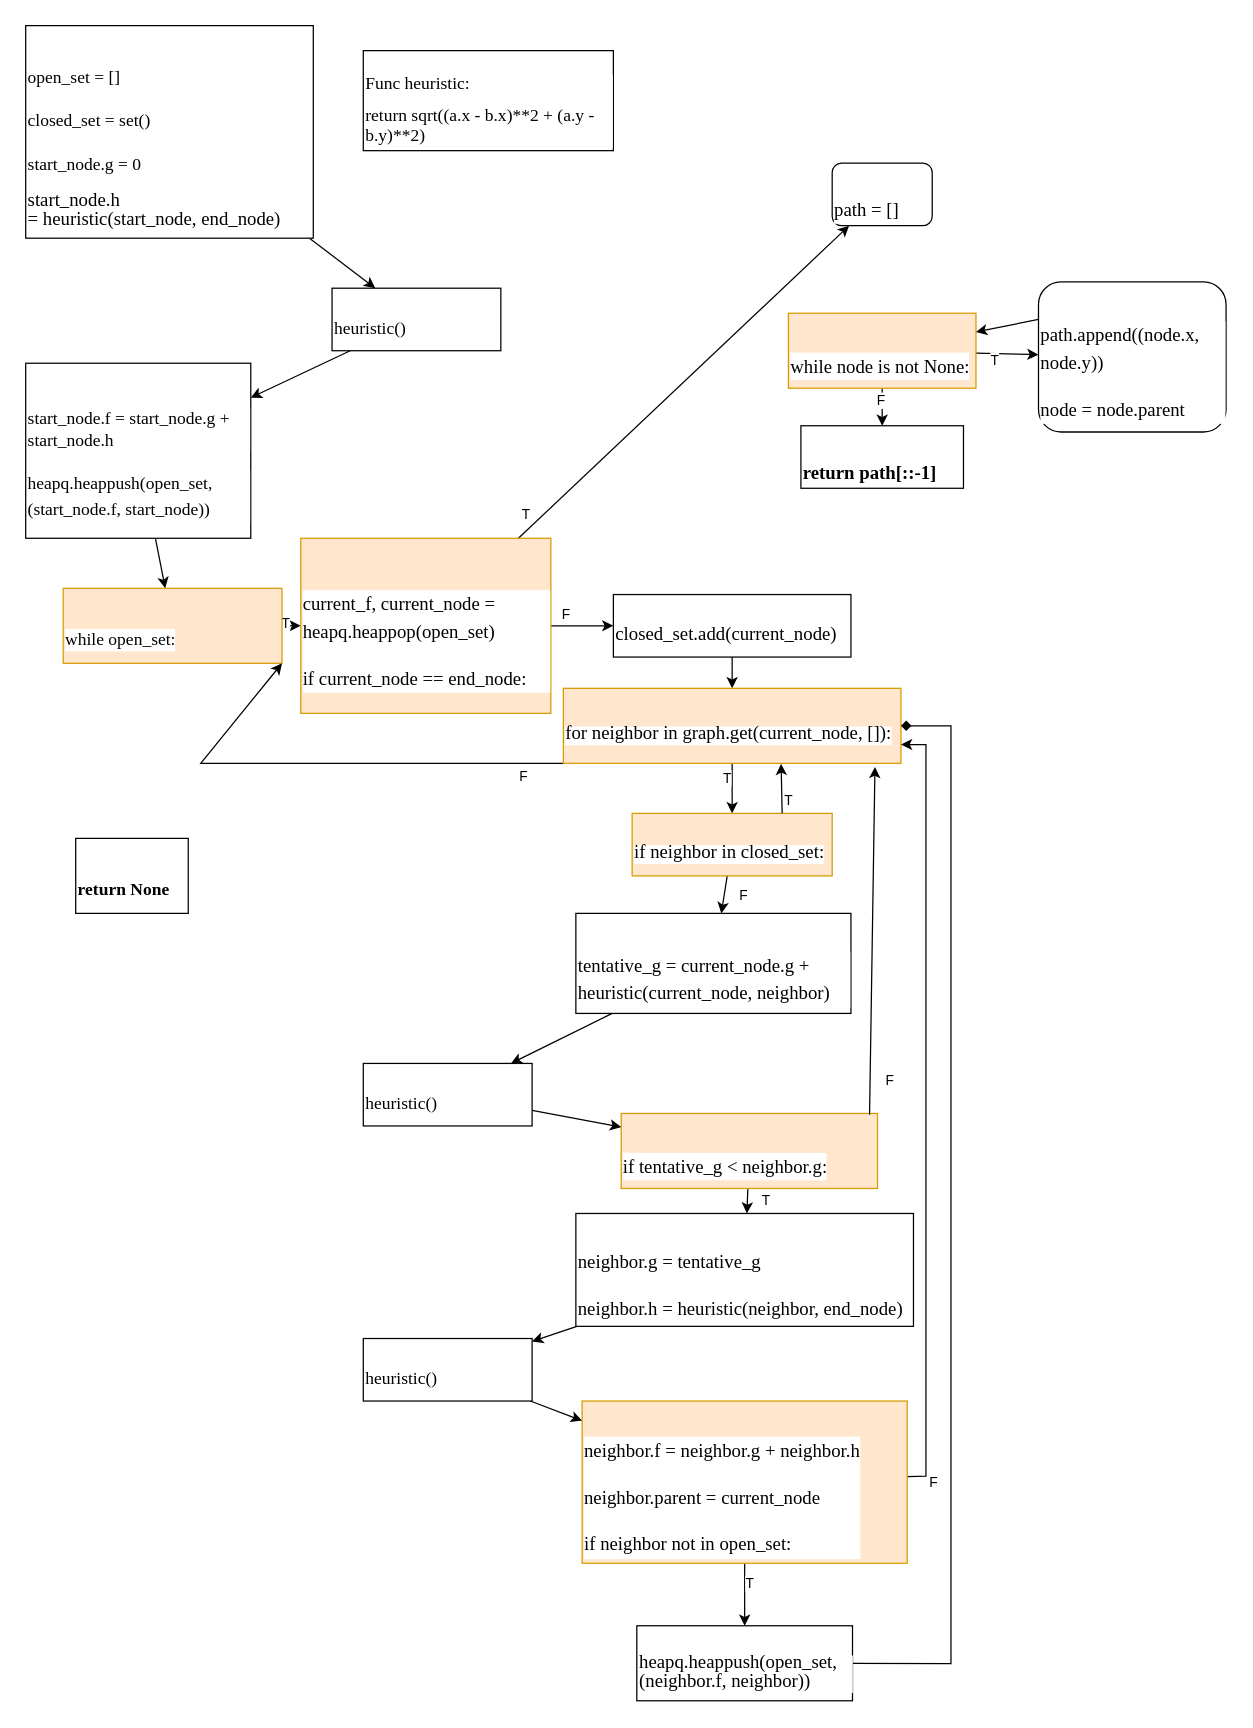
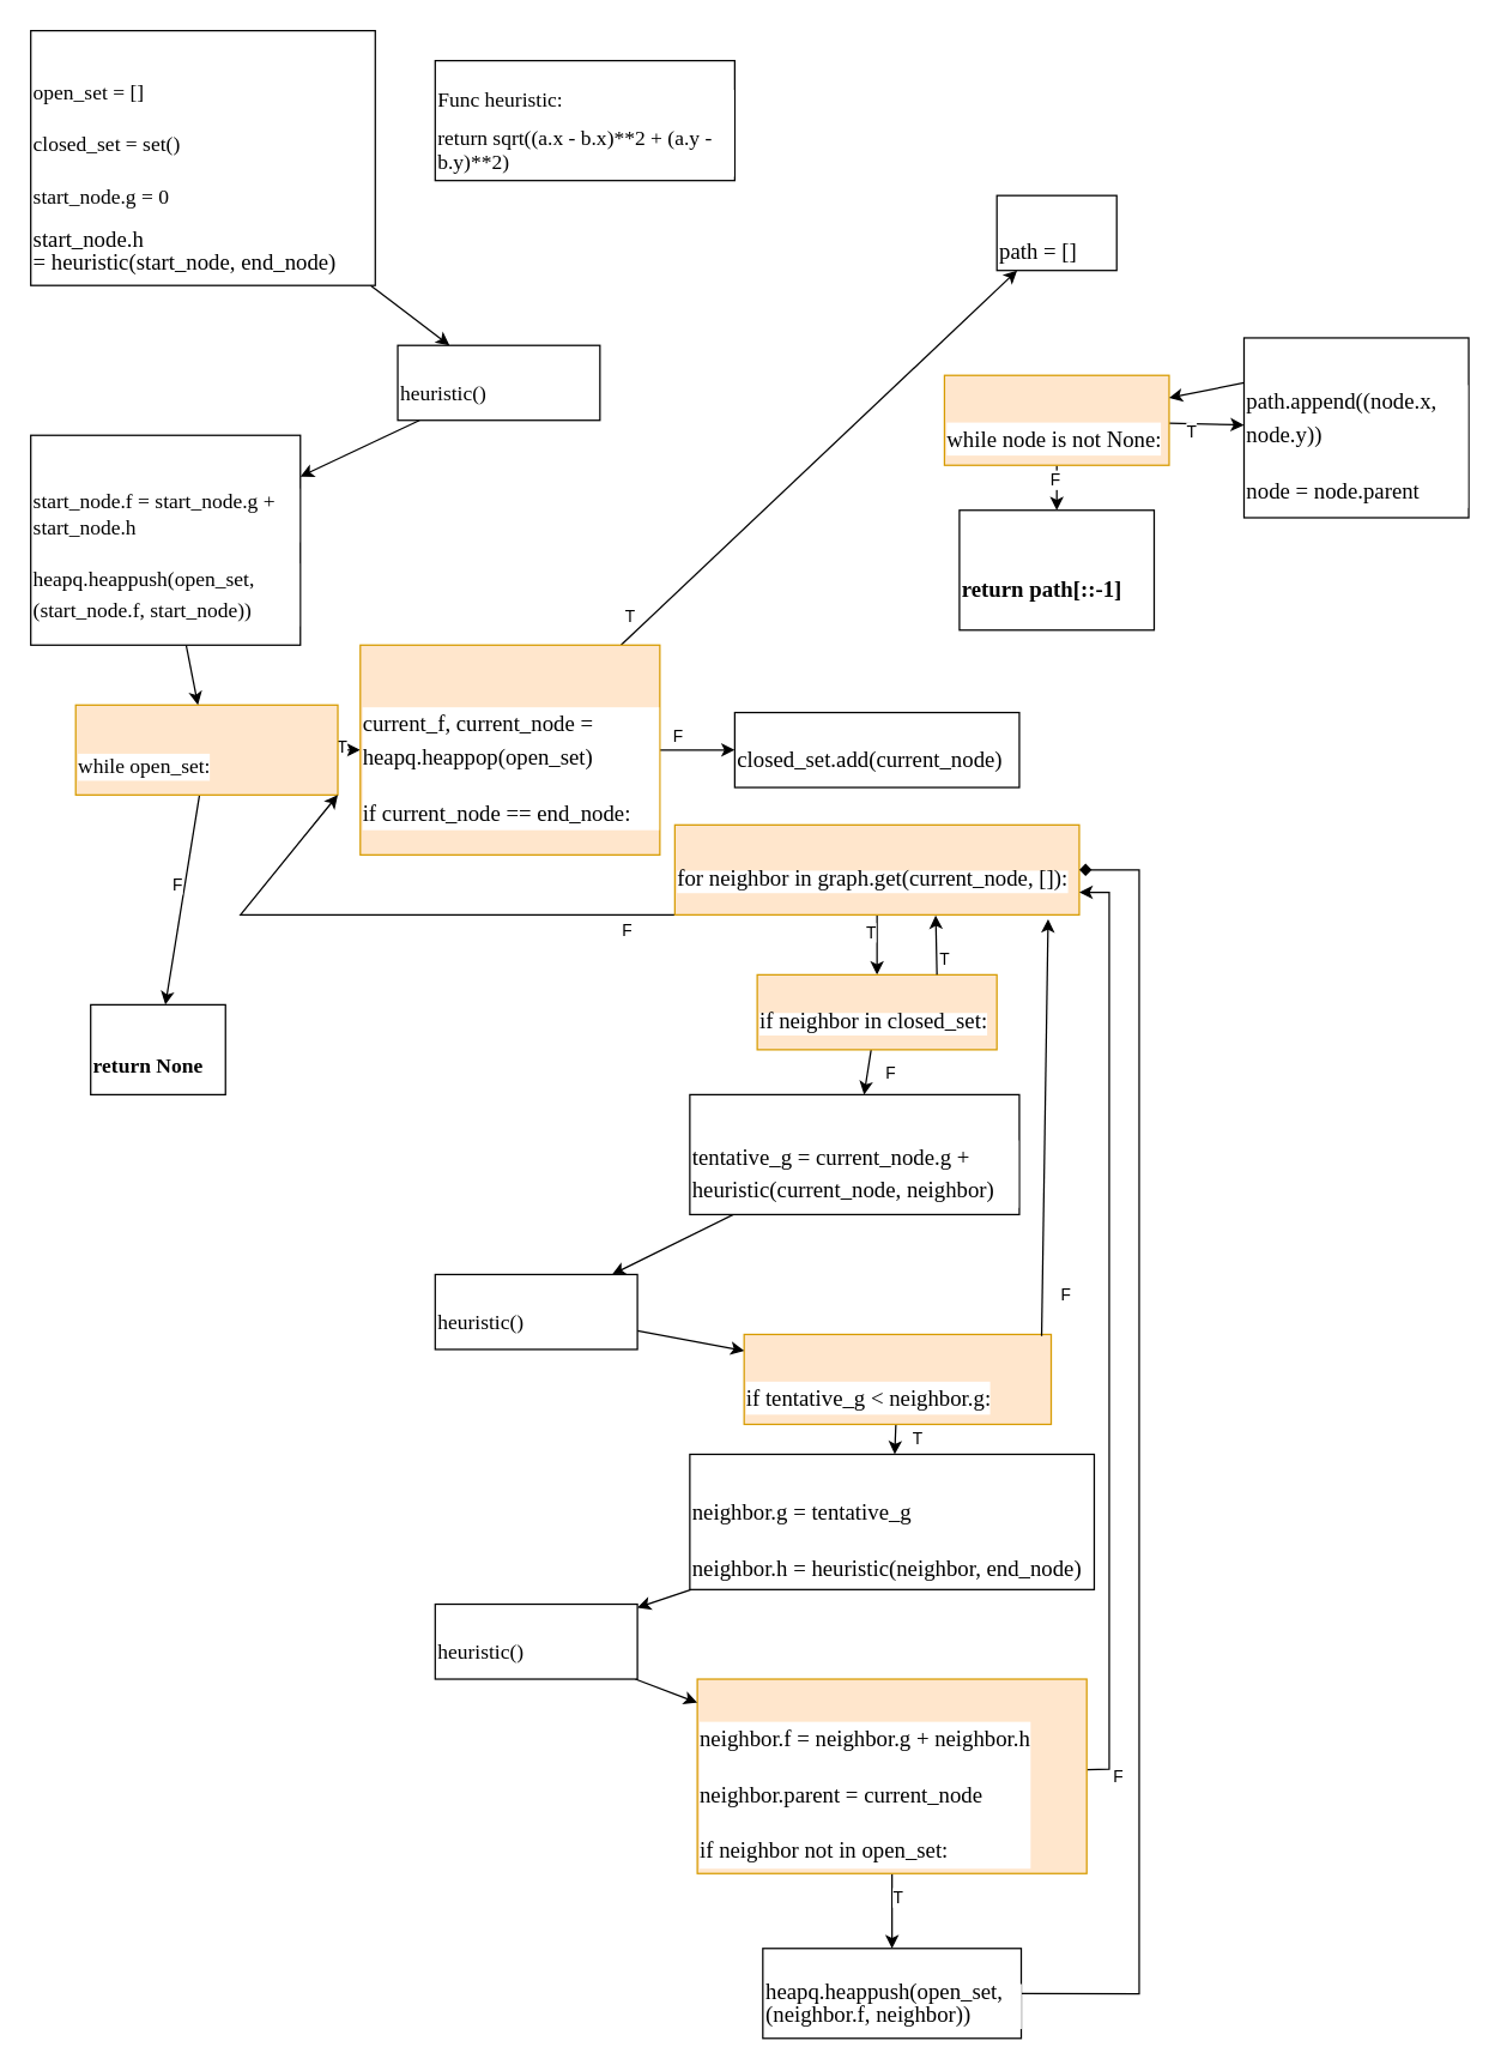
- <mxCell id="23" value="&lt;h5 style=&quot;margin-bottom: 0.0pt; background: white; font-size: 15px;&quot;&gt;&lt;p style=&quot;margin-bottom: 0.0pt; line-height: 150%; background-image: initial; background-position: initial; background-size: initial; background-repeat: initial; background-attachment: initial; background-origin: initial; background-clip: initial;&quot; class=&quot;MsoNormal&quot;&gt;&lt;span style=&quot;line-height: 150%; font-family: &amp;quot;Times New Roman&amp;quot;, serif; background-image: initial; background-position: initial; background-size: initial; background-repeat: initial; background-attachment: initial; background-origin: initial; background-clip: initial; font-weight: normal;&quot; lang=&quot;EN-US&quot;&gt;path = []&lt;/span&gt;&lt;/p&gt;&lt;/h5&gt;" style="whiteSpace=wrap;html=1;align=left;rounded=1;" vertex="1" parent="1"><mxGeometry x="665" y="130" width="80" height="50" as="geometry" /></mxCell>
+ <mxCell id="23" value="&lt;h5 style=&quot;margin-bottom: 0.0pt; background: white; font-size: 15px;&quot;&gt;&lt;p style=&quot;margin-bottom: 0.0pt; line-height: 150%; background-image: initial; background-position: initial; background-size: initial; background-repeat: initial; background-attachment: initial; background-origin: initial; background-clip: initial;&quot; class=&quot;MsoNormal&quot;&gt;&lt;span style=&quot;line-height: 150%; font-family: &amp;quot;Times New Roman&amp;quot;, serif; background-image: initial; background-position: initial; background-size: initial; background-repeat: initial; background-attachment: initial; background-origin: initial; background-clip: initial; font-weight: normal;&quot; lang=&quot;EN-US&quot;&gt;path = []&lt;/span&gt;&lt;/p&gt;&lt;/h5&gt;" style="rounded=0;whiteSpace=wrap;html=1;align=left;" vertex="1" parent="1"><mxGeometry x="665" y="130" width="80" height="50" as="geometry" /></mxCell>
- <mxCell id="21" value="&lt;h5 style=&quot;margin-bottom: 0.0pt; background: white; font-size: 15px;&quot;&gt;&lt;p style=&quot;margin-bottom: 0.0pt; line-height: 150%; background-image: initial; background-position: initial; background-size: initial; background-repeat: initial; background-attachment: initial; background-origin: initial; background-clip: initial;&quot; class=&quot;MsoNormal&quot;&gt;&lt;font face=&quot;Times New Roman, serif&quot;&gt;&lt;span style=&quot;font-weight: 400;&quot;&gt;path.append((node.x, node.y))&lt;/span&gt;&lt;/font&gt;&lt;/p&gt;&lt;p style=&quot;margin-bottom: 0.0pt; line-height: 150%; background-image: initial; background-position: initial; background-size: initial; background-repeat: initial; background-attachment: initial; background-origin: initial; background-clip: initial;&quot; class=&quot;MsoNormal&quot;&gt;&lt;font face=&quot;Times New Roman, serif&quot;&gt;&lt;span style=&quot;font-weight: 400;&quot;&gt;node = node.parent&lt;/span&gt;&lt;/font&gt;&lt;/p&gt;&lt;/h5&gt;" style="whiteSpace=wrap;html=1;align=left;rounded=1;" vertex="1" parent="1"><mxGeometry x="830" y="225" width="150" height="120" as="geometry" /></mxCell>
+ <mxCell id="21" value="&lt;h5 style=&quot;margin-bottom: 0.0pt; background: white; font-size: 15px;&quot;&gt;&lt;p style=&quot;margin-bottom: 0.0pt; line-height: 150%; background-image: initial; background-position: initial; background-size: initial; background-repeat: initial; background-attachment: initial; background-origin: initial; background-clip: initial;&quot; class=&quot;MsoNormal&quot;&gt;&lt;font face=&quot;Times New Roman, serif&quot;&gt;&lt;span style=&quot;font-weight: 400;&quot;&gt;path.append((node.x, node.y))&lt;/span&gt;&lt;/font&gt;&lt;/p&gt;&lt;p style=&quot;margin-bottom: 0.0pt; line-height: 150%; background-image: initial; background-position: initial; background-size: initial; background-repeat: initial; background-attachment: initial; background-origin: initial; background-clip: initial;&quot; class=&quot;MsoNormal&quot;&gt;&lt;font face=&quot;Times New Roman, serif&quot;&gt;&lt;span style=&quot;font-weight: 400;&quot;&gt;node = node.parent&lt;/span&gt;&lt;/font&gt;&lt;/p&gt;&lt;/h5&gt;" style="rounded=0;whiteSpace=wrap;html=1;align=left;" vertex="1" parent="1"><mxGeometry x="830" y="225" width="150" height="120" as="geometry" /></mxCell>
- <mxCell id="22" value="&lt;h5 style=&quot;margin-bottom: 0.0pt; background: white; font-size: 15px;&quot;&gt;&lt;p style=&quot;margin-bottom: 0.0pt; line-height: 150%; background-image: initial; background-position: initial; background-size: initial; background-repeat: initial; background-attachment: initial; background-origin: initial; background-clip: initial;&quot; class=&quot;MsoNormal&quot;&gt;&lt;font face=&quot;Times New Roman, serif&quot;&gt;return path[::-1]&lt;/font&gt;&lt;/p&gt;&lt;/h5&gt;" style="rounded=0;whiteSpace=wrap;html=1;align=left;" vertex="1" parent="1"><mxGeometry x="640" y="340" width="130" height="50" as="geometry" /></mxCell>
+ <mxCell id="22" value="&lt;h5 style=&quot;margin-bottom: 0.0pt; background: white; font-size: 15px;&quot;&gt;&lt;p style=&quot;margin-bottom: 0.0pt; line-height: 150%; background-image: initial; background-position: initial; background-size: initial; background-repeat: initial; background-attachment: initial; background-origin: initial; background-clip: initial;&quot; class=&quot;MsoNormal&quot;&gt;&lt;font face=&quot;Times New Roman, serif&quot;&gt;return path[::-1]&lt;/font&gt;&lt;/p&gt;&lt;/h5&gt;" style="rounded=0;whiteSpace=wrap;html=1;align=left;" vertex="1" parent="1"><mxGeometry x="640" y="340" width="130" height="80" as="geometry" /></mxCell>
- <mxCell id="26" style="edgeStyle=none;rounded=0;orthogonalLoop=1;jettySize=auto;html=1;strokeColor=default;align=center;verticalAlign=middle;fontFamily=Helvetica;fontSize=11;fontColor=default;labelBackgroundColor=default;endArrow=classic;" edge="1" parent="1" source="27" target="32"><mxGeometry relative="1" as="geometry" /></mxCell>
+ <mxCell id="5" style="rounded=0;orthogonalLoop=1;jettySize=auto;html=1;" edge="1" parent="1" source="9" target="3"><mxGeometry relative="1" as="geometry" /></mxCell>
+ <mxCell id="6" value="F" style="edgeLabel;html=1;align=center;verticalAlign=middle;resizable=0;points=[];fontFamily=Helvetica;fontSize=11;fontColor=default;labelBackgroundColor=default;" vertex="1" connectable="0" parent="5"><mxGeometry x="-0.15" y="2" relative="1" as="geometry"><mxPoint x="-7" as="offset" /></mxGeometry></mxCell>
